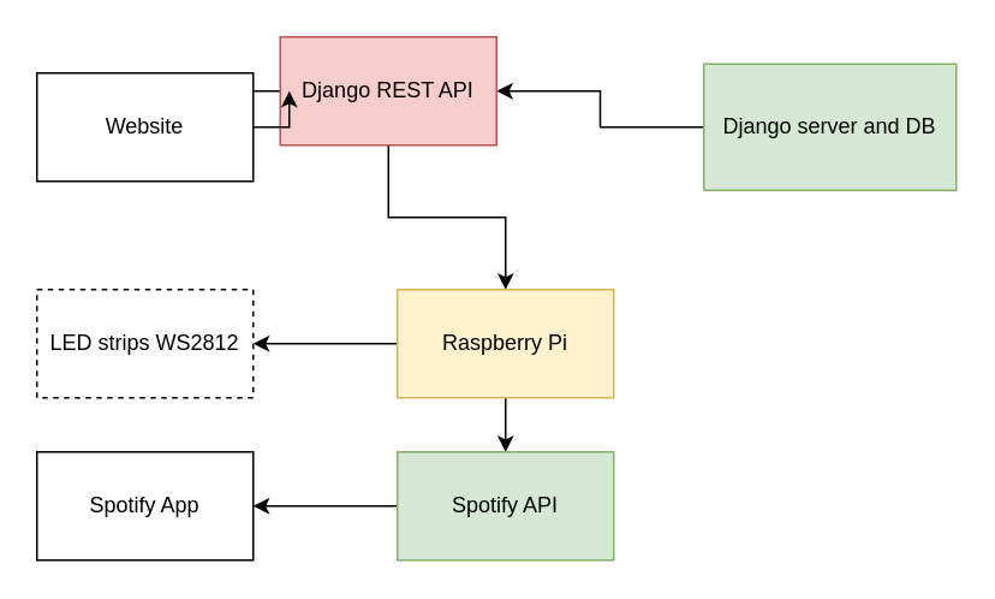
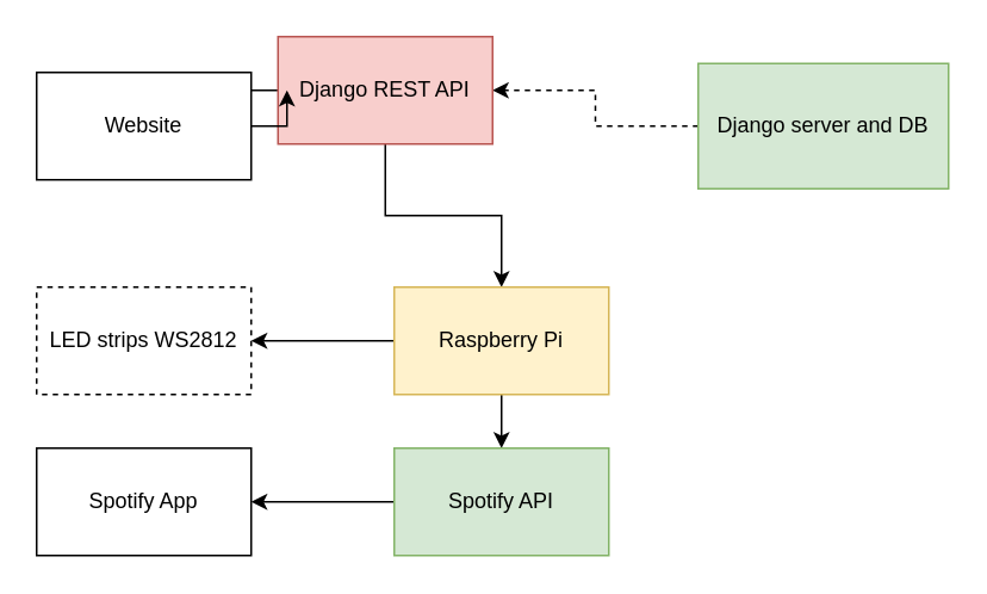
- <mxCell id="2" style="edgeStyle=orthogonalEdgeStyle;rounded=0;orthogonalLoop=1;jettySize=auto;html=1;" edge="1" parent="1" source="3" target="6"><mxGeometry relative="1" as="geometry" /></mxCell>
+ <mxCell id="2" style="edgeStyle=orthogonalEdgeStyle;rounded=0;orthogonalLoop=1;jettySize=auto;html=1;dashed=1;" edge="1" parent="1" source="3" target="6"><mxGeometry relative="1" as="geometry" /></mxCell>
